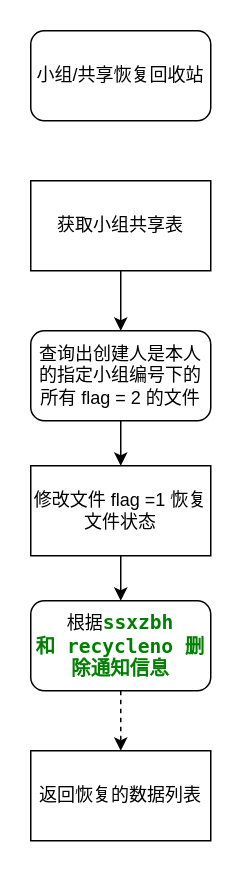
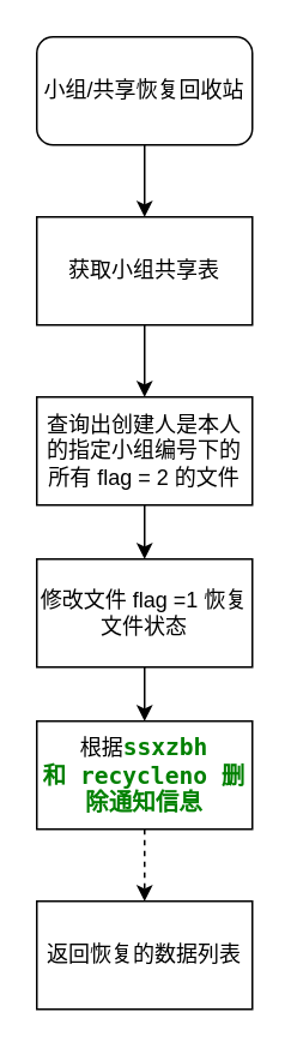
+ <mxCell id="2" value="" style="edgeStyle=orthogonalEdgeStyle;rounded=0;orthogonalLoop=1;jettySize=auto;html=1;" edge="1" parent="1" source="3" target="5"><mxGeometry relative="1" as="geometry" /></mxCell>
- <mxCell id="7" value="查询出创建人是本人的指定小组编号下的所有 flag = 2 的文件" style="whiteSpace=wrap;html=1;rounded=1;" vertex="1" parent="1"><mxGeometry x="20" y="220" width="120" height="60" as="geometry" /></mxCell>
+ <mxCell id="7" value="查询出创建人是本人的指定小组编号下的所有 flag = 2 的文件" style="whiteSpace=wrap;html=1;rounded=0;" vertex="1" parent="1"><mxGeometry x="20" y="220" width="120" height="60" as="geometry" /></mxCell>
- <mxCell id="11" value="根据&lt;span style=&quot;color: rgb(0 , 128 , 0) ; font-weight: bold ; background-color: rgb(255 , 255 , 255) ; font-family: &amp;#34;jetbrains mono&amp;#34; , monospace ; font-size: 9.8pt&quot;&gt;ssxzbh 和&amp;nbsp;&lt;/span&gt;&lt;span style=&quot;color: rgb(0 , 128 , 0) ; font-weight: bold ; background-color: rgb(255 , 255 , 255) ; font-family: &amp;#34;jetbrains mono&amp;#34; , monospace ; font-size: 9.8pt&quot;&gt;recycleno 删除通知信息&lt;/span&gt;" style="whiteSpace=wrap;html=1;rounded=1;" vertex="1" parent="1"><mxGeometry x="20" y="400" width="120" height="60" as="geometry" /></mxCell>
+ <mxCell id="11" value="根据&lt;span style=&quot;color: rgb(0 , 128 , 0) ; font-weight: bold ; background-color: rgb(255 , 255 , 255) ; font-family: &amp;#34;jetbrains mono&amp;#34; , monospace ; font-size: 9.8pt&quot;&gt;ssxzbh 和&amp;nbsp;&lt;/span&gt;&lt;span style=&quot;color: rgb(0 , 128 , 0) ; font-weight: bold ; background-color: rgb(255 , 255 , 255) ; font-family: &amp;#34;jetbrains mono&amp;#34; , monospace ; font-size: 9.8pt&quot;&gt;recycleno 删除通知信息&lt;/span&gt;" style="whiteSpace=wrap;html=1;rounded=0;" vertex="1" parent="1"><mxGeometry x="20" y="400" width="120" height="60" as="geometry" /></mxCell>
